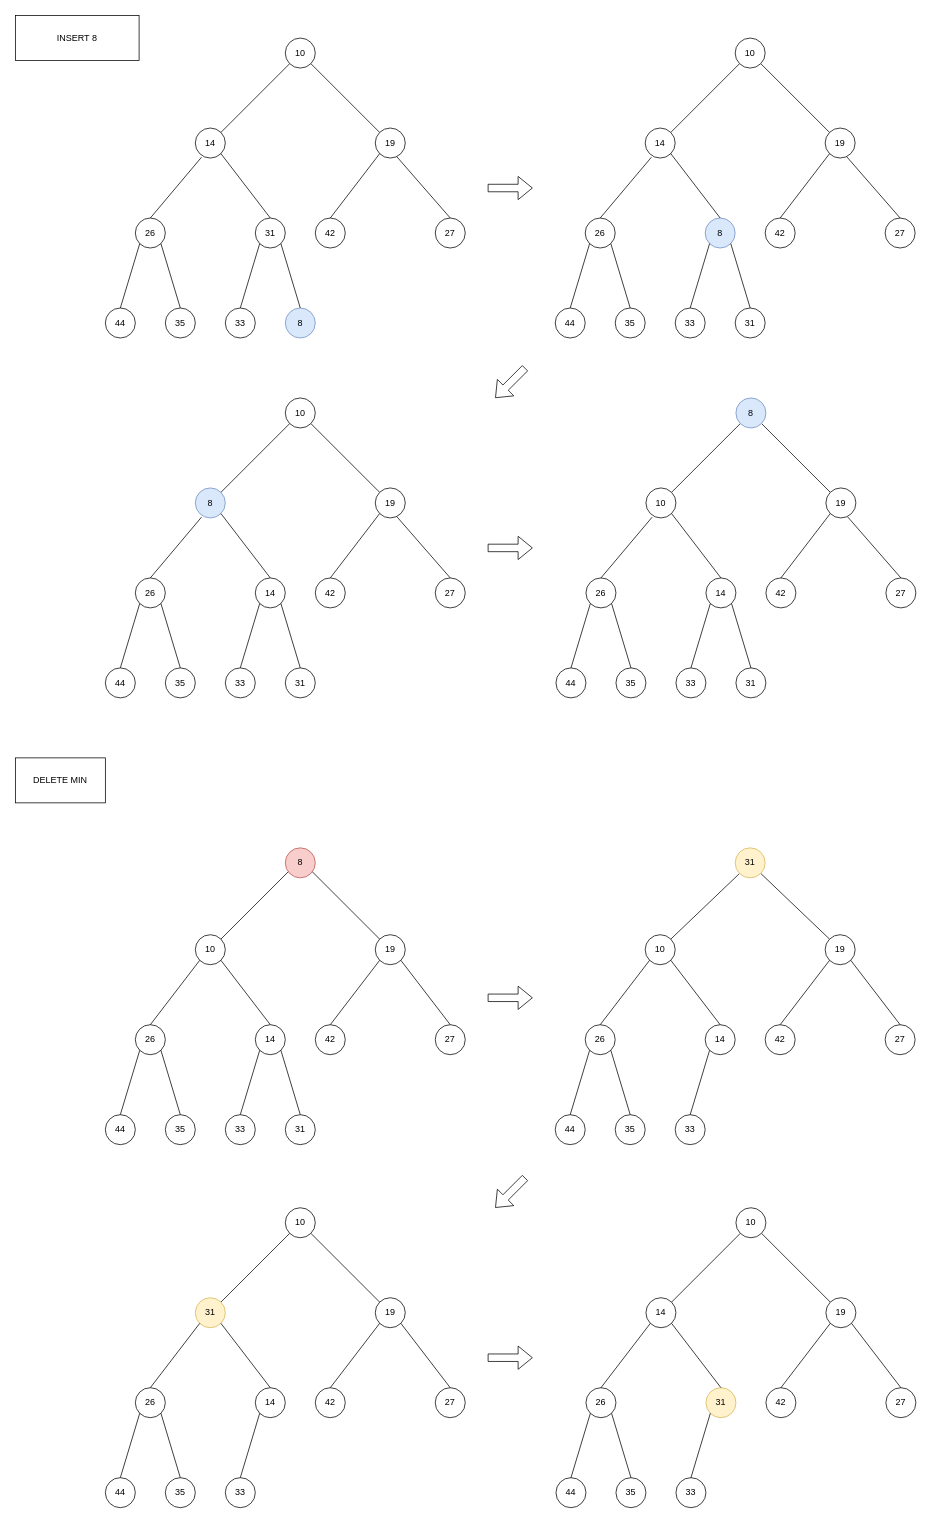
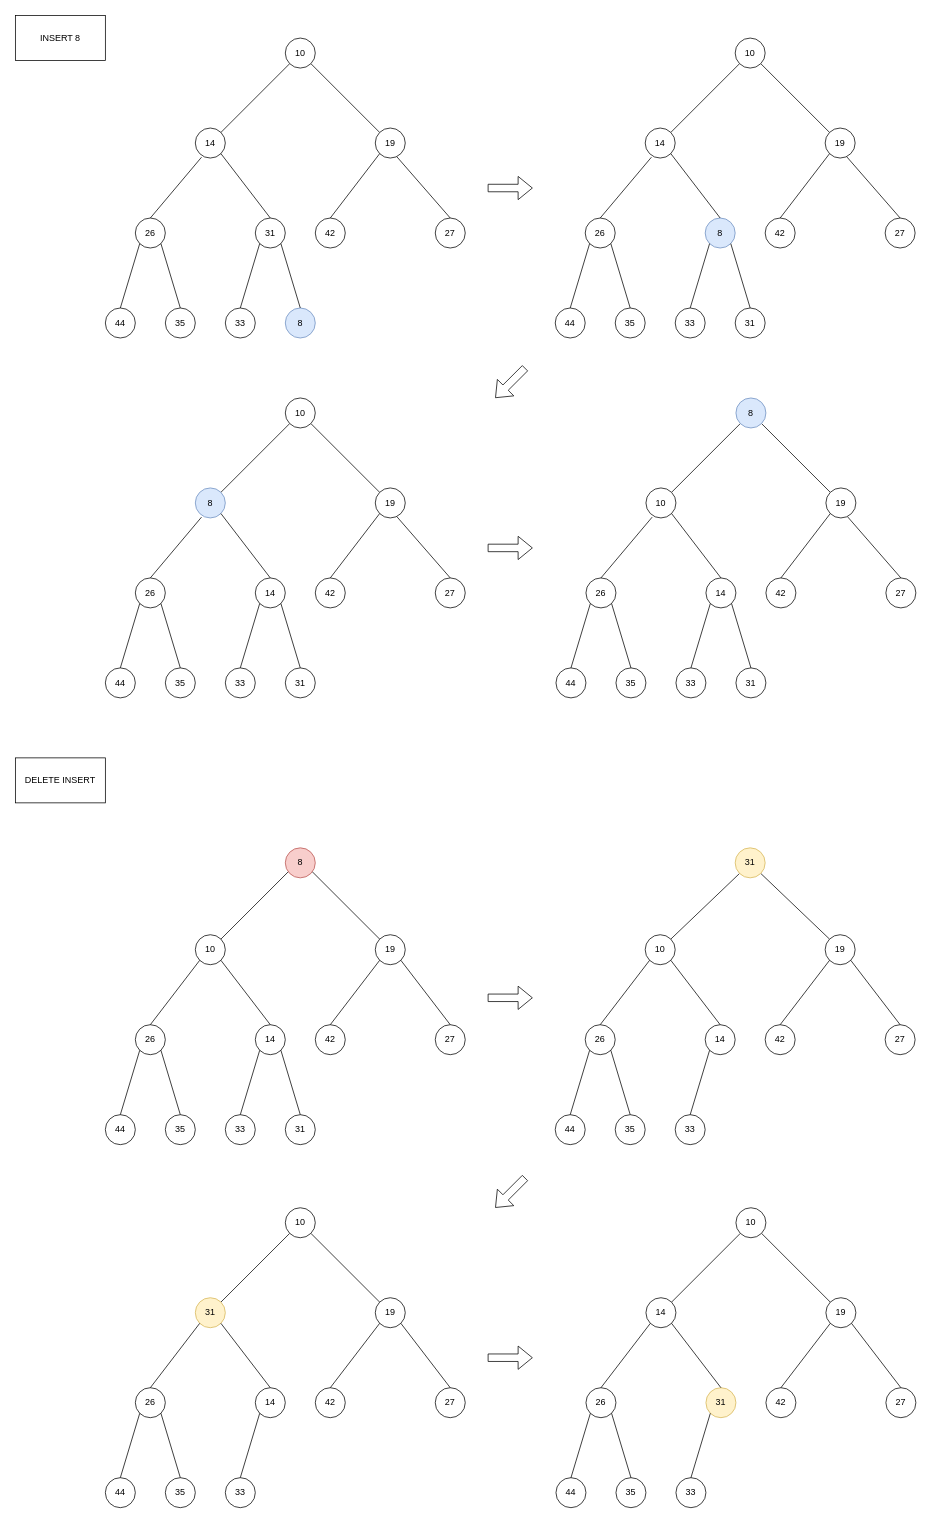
- <mxCell id="23" value="INSERT 8" style="whiteSpace=wrap;html=1;" vertex="1" parent="1"><mxGeometry x="20" y="20" width="165" height="60" as="geometry" /></mxCell>
+ <mxCell id="23" value="INSERT 8" style="whiteSpace=wrap;html=1;" vertex="1" parent="1"><mxGeometry x="20" y="20" width="120" height="60" as="geometry" /></mxCell>
- <mxCell id="87" value="DELETE MIN" style="whiteSpace=wrap;html=1;" vertex="1" parent="1"><mxGeometry x="20" y="1010" width="120" height="60" as="geometry" /></mxCell>
+ <mxCell id="87" value="DELETE INSERT" style="whiteSpace=wrap;html=1;" vertex="1" parent="1"><mxGeometry x="20" y="1010" width="120" height="60" as="geometry" /></mxCell>
